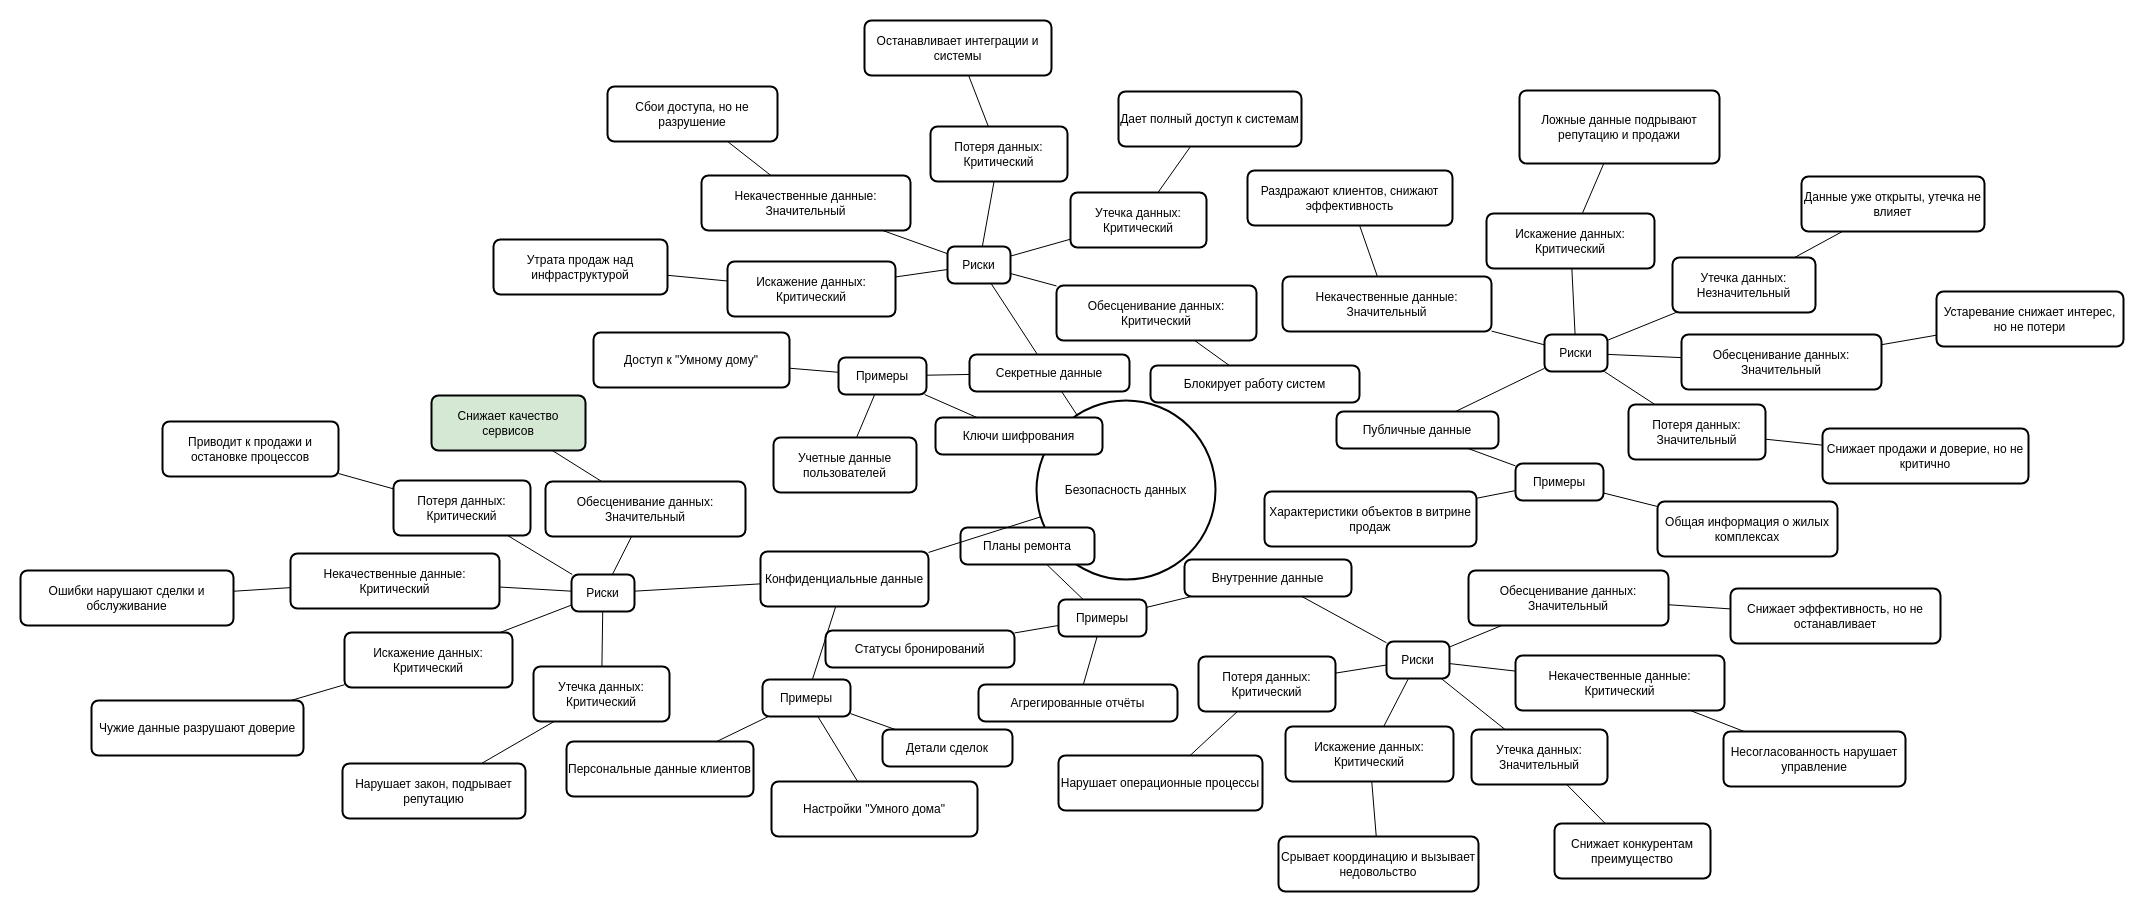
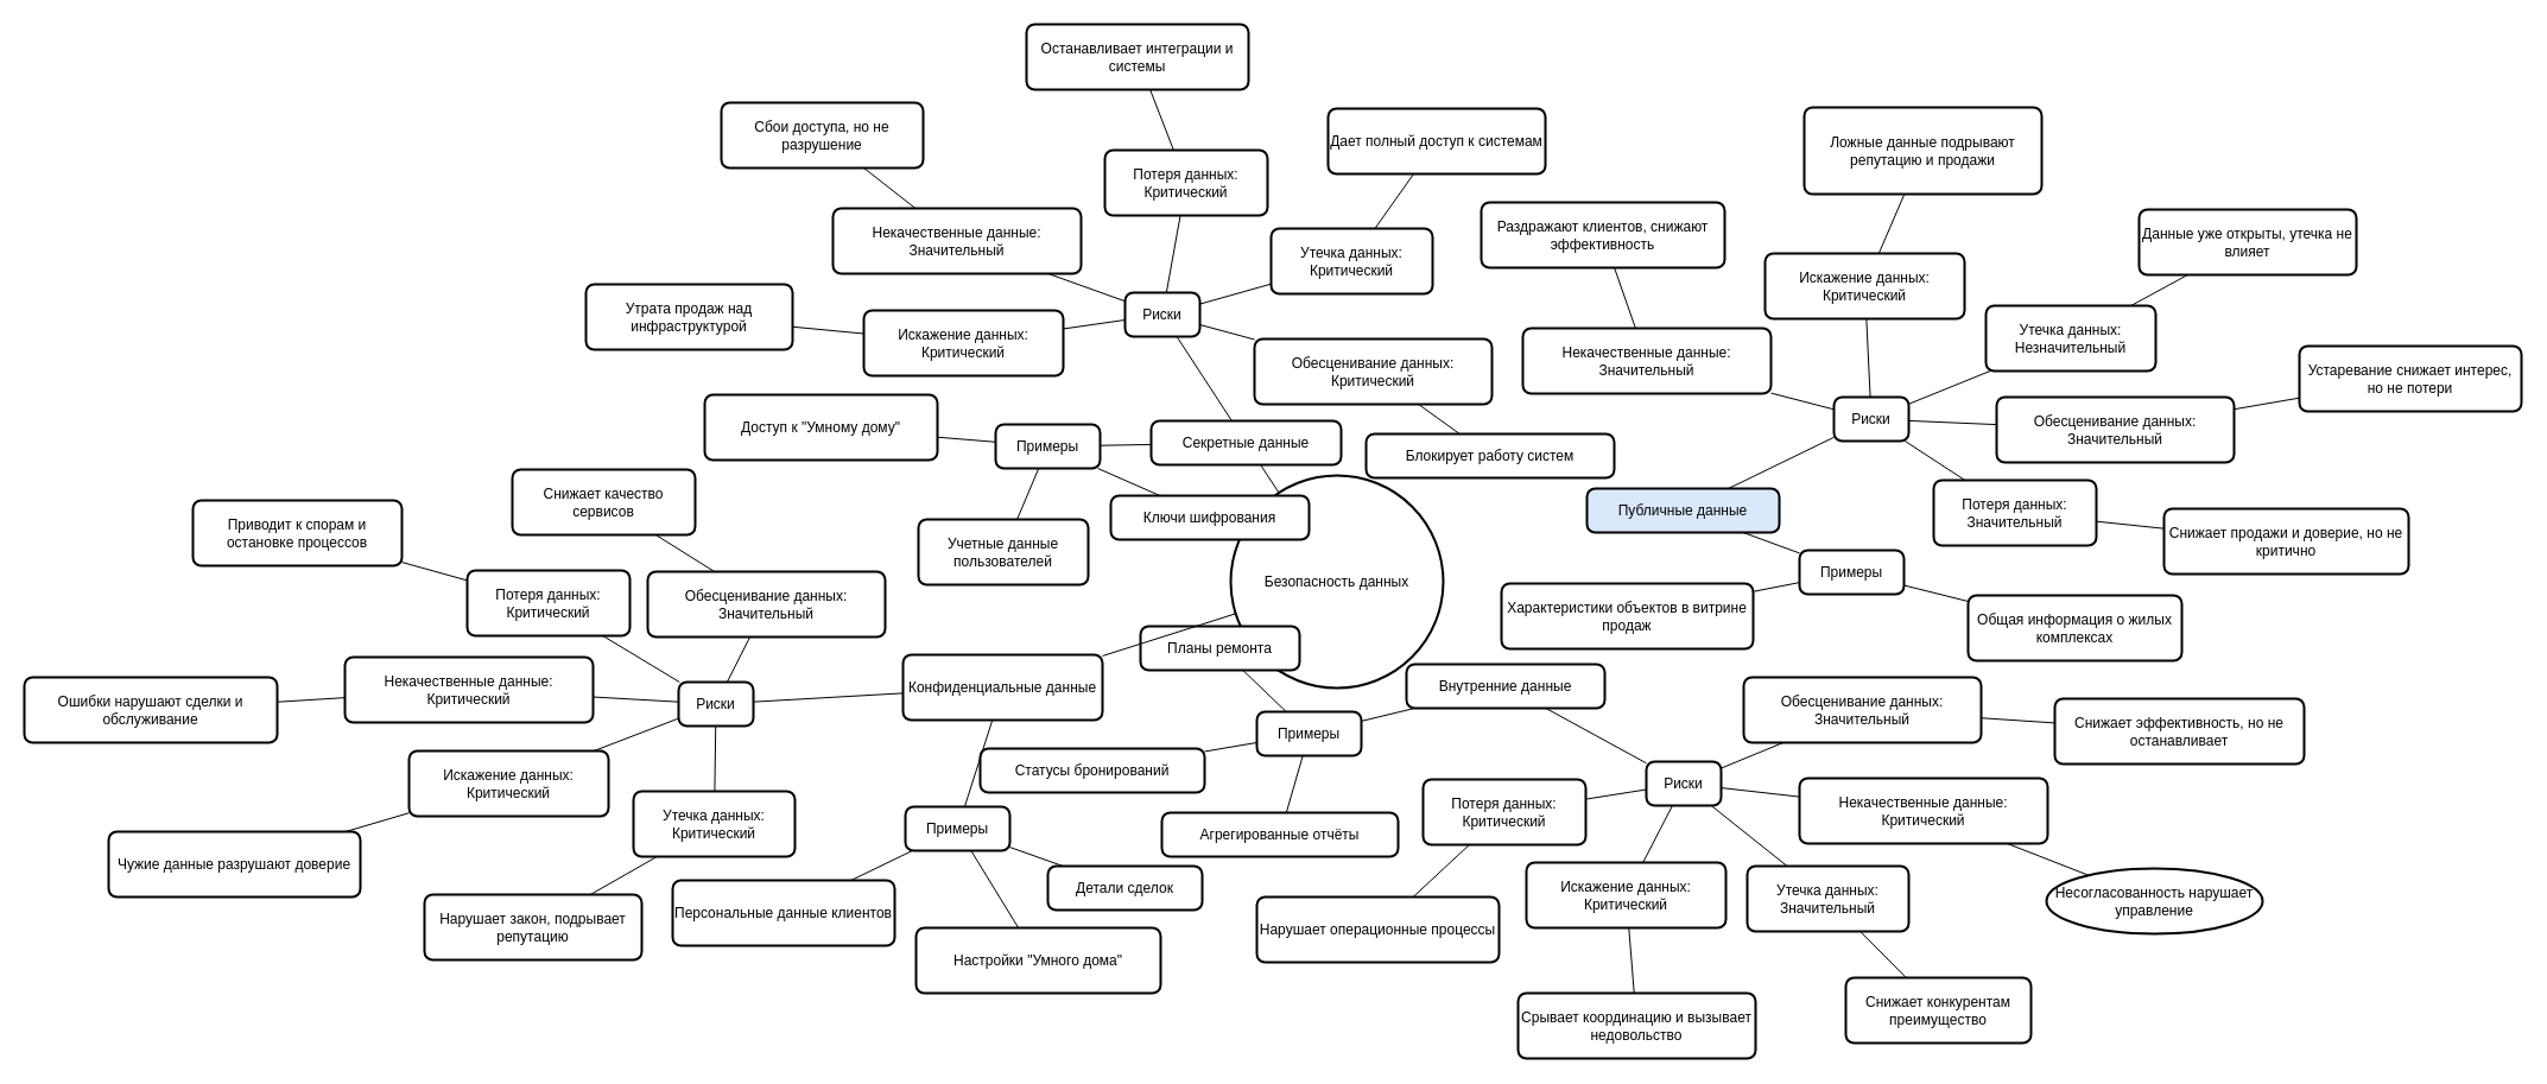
- <mxCell id="49" value="Снижает качество сервисов" style="rounded=1;absoluteArcSize=1;arcSize=14;whiteSpace=wrap;strokeWidth=2;fillColor=#d5e8d4;" vertex="1" parent="1"><mxGeometry x="431" y="395" width="154" height="55" as="geometry" /></mxCell>
+ <mxCell id="49" value="Снижает качество сервисов" style="rounded=1;absoluteArcSize=1;arcSize=14;whiteSpace=wrap;strokeWidth=2;" vertex="1" parent="1"><mxGeometry x="431" y="395" width="154" height="55" as="geometry" /></mxCell>
- <mxCell id="3" value="Публичные данные" style="rounded=1;absoluteArcSize=1;arcSize=14;whiteSpace=wrap;strokeWidth=2;" vertex="1" parent="1"><mxGeometry x="1336" y="411" width="162" height="37" as="geometry" /></mxCell>
+ <mxCell id="3" value="Публичные данные" style="rounded=1;absoluteArcSize=1;arcSize=14;whiteSpace=wrap;strokeWidth=2;fillColor=#dae8fc;" vertex="1" parent="1"><mxGeometry x="1336" y="411" width="162" height="37" as="geometry" /></mxCell>
- <mxCell id="43" value="Приводит к продажи и остановке процессов" style="rounded=1;absoluteArcSize=1;arcSize=14;whiteSpace=wrap;strokeWidth=2;" vertex="1" parent="1"><mxGeometry x="162" y="421" width="176" height="55" as="geometry" /></mxCell>
+ <mxCell id="43" value="Приводит к спорам и остановке процессов" style="rounded=1;absoluteArcSize=1;arcSize=14;whiteSpace=wrap;strokeWidth=2;" vertex="1" parent="1"><mxGeometry x="162" y="421" width="176" height="55" as="geometry" /></mxCell>
- <mxCell id="31" value="Несогласованность нарушает управление" style="rounded=1;absoluteArcSize=1;arcSize=14;whiteSpace=wrap;strokeWidth=2;" vertex="1" parent="1"><mxGeometry x="1723" y="731" width="182" height="55" as="geometry" /></mxCell>
+ <mxCell id="31" value="Несогласованность нарушает управление" style="ellipse;absoluteArcSize=1;arcSize=14;whiteSpace=wrap;strokeWidth=2;" vertex="1" parent="1"><mxGeometry x="1723" y="731" width="182" height="55" as="geometry" /></mxCell>
- <mxCell id="41" value="Нарушает закон, подрывает репутацию" style="rounded=1;absoluteArcSize=1;arcSize=14;whiteSpace=wrap;strokeWidth=2;" vertex="1" parent="1"><mxGeometry x="342" y="763" width="183" height="55" as="geometry" /></mxCell>
+ <mxCell id="41" value="Нарушает закон, подрывает репутацию" style="rounded=1;absoluteArcSize=1;arcSize=14;whiteSpace=wrap;strokeWidth=2;" vertex="1" parent="1"><mxGeometry x="357" y="753" width="183" height="55" as="geometry" /></mxCell>
